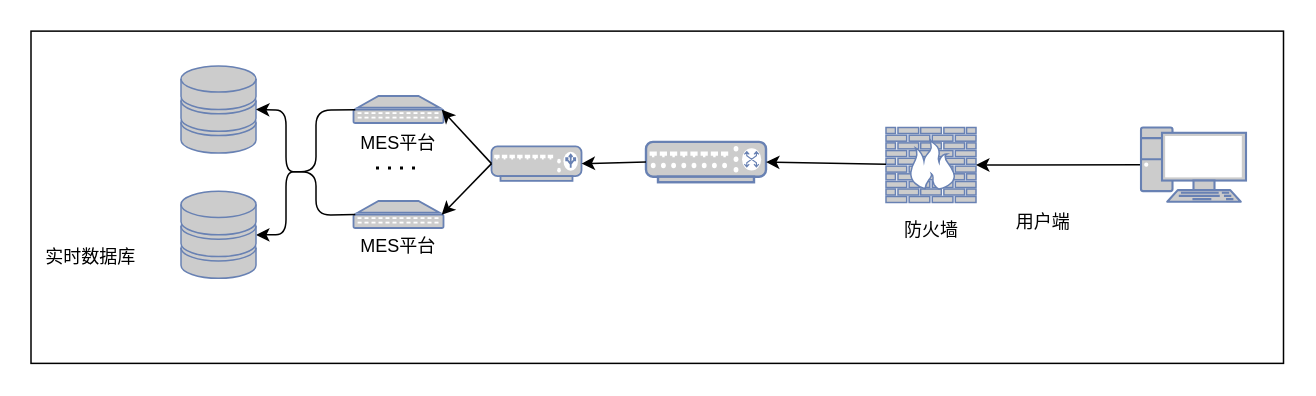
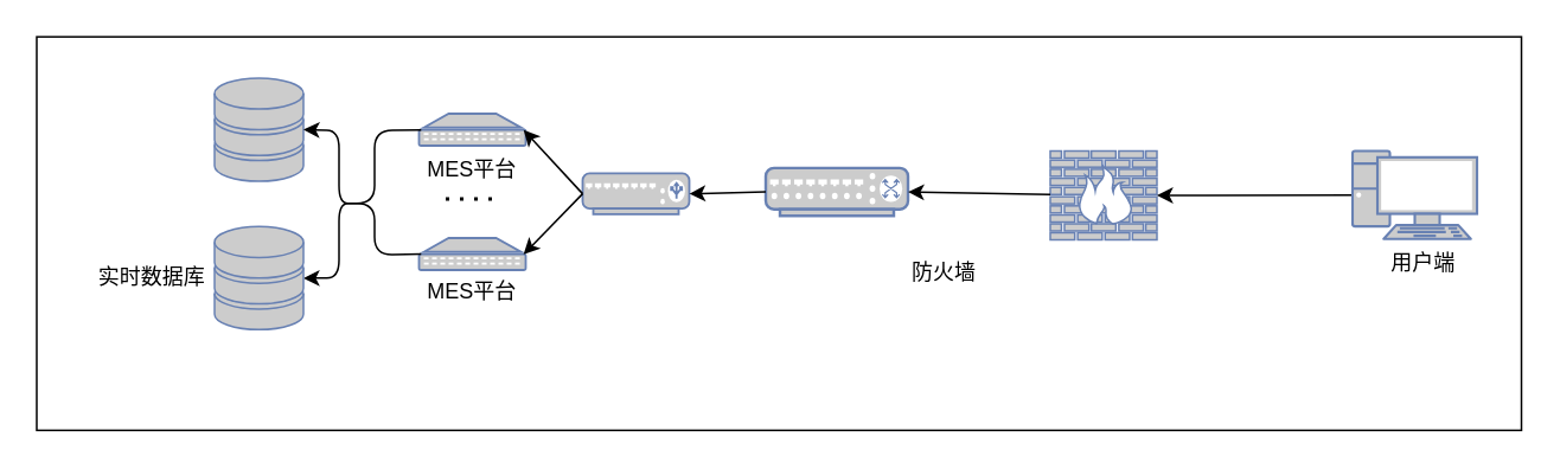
- <mxCell id="20" value="用户端" style="text;html=1;strokeColor=none;fillColor=none;align=center;verticalAlign=middle;whiteSpace=wrap;rounded=0;" parent="1" vertex="1"><mxGeometry x="675" y="138" width="40" height="20" as="geometry" /></mxCell>
+ <mxCell id="20" value="用户端" style="text;html=1;strokeColor=none;fillColor=none;align=center;verticalAlign=middle;whiteSpace=wrap;rounded=0;" parent="1" vertex="1"><mxGeometry x="780" y="138" width="40" height="20" as="geometry" /></mxCell>
- <mxCell id="6" value="防火墙" style="text;html=1;align=center;verticalAlign=middle;resizable=0;points=[];autosize=1;strokeColor=none;" parent="1" vertex="1"><mxGeometry x="595" y="143" width="50" height="20" as="geometry" /></mxCell>
+ <mxCell id="6" value="防火墙" style="text;html=1;align=center;verticalAlign=middle;resizable=0;points=[];autosize=1;strokeColor=none;" parent="1" vertex="1"><mxGeometry x="505" y="143" width="50" height="20" as="geometry" /></mxCell>
- <mxCell id="25" value="实时数据库" style="text;html=1;strokeColor=none;fillColor=none;align=center;verticalAlign=middle;whiteSpace=wrap;rounded=0;" vertex="1" parent="1"><mxGeometry x="25" y="161.08" width="70" height="20" as="geometry" /></mxCell>
+ <mxCell id="25" value="实时数据库" style="text;html=1;strokeColor=none;fillColor=none;align=center;verticalAlign=middle;whiteSpace=wrap;rounded=0;" vertex="1" parent="1"><mxGeometry x="50" y="146.08" width="70" height="20" as="geometry" /></mxCell>
